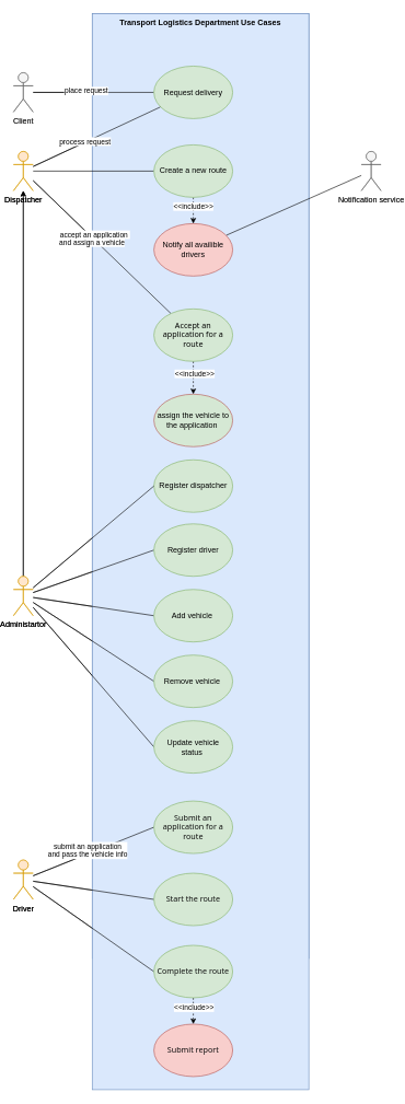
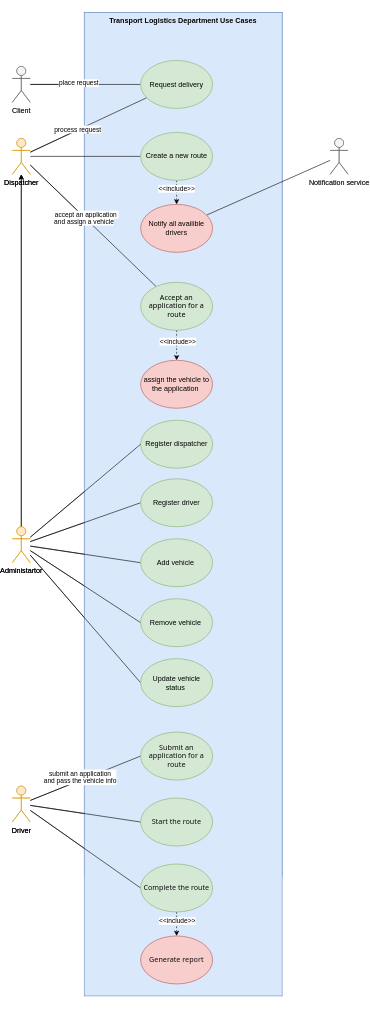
- <mxCell id="83" value="assign the vehicle to the application&amp;nbsp;" style="ellipse;whiteSpace=wrap;html=1;fillColor=#d5e8d4;strokeColor=#b85450;" vertex="1" parent="1"><mxGeometry x="234" y="600" width="120" height="80" as="geometry" /></mxCell>
+ <mxCell id="83" value="assign the vehicle to the application&amp;nbsp;" style="ellipse;whiteSpace=wrap;html=1;fillColor=#f8cecc;strokeColor=#b85450;" vertex="1" parent="1"><mxGeometry x="234" y="600" width="120" height="80" as="geometry" /></mxCell>
- <mxCell id="82" value="&lt;span style=&quot;color: rgb(13, 13, 13); font-family: Söhne, ui-sans-serif, system-ui, -apple-system, &amp;quot;Segoe UI&amp;quot;, Roboto, Ubuntu, Cantarell, &amp;quot;Noto Sans&amp;quot;, sans-serif, &amp;quot;Helvetica Neue&amp;quot;, Arial, &amp;quot;Apple Color Emoji&amp;quot;, &amp;quot;Segoe UI Emoji&amp;quot;, &amp;quot;Segoe UI Symbol&amp;quot;, &amp;quot;Noto Color Emoji&amp;quot;; text-align: start; white-space-collapse: preserve;&quot;&gt;Submit report&lt;/span&gt;" style="ellipse;whiteSpace=wrap;html=1;fillColor=#f8cecc;strokeColor=#b85450;labelBackgroundColor=none;" vertex="1" parent="1"><mxGeometry x="234" y="1560" width="120" height="80" as="geometry" /></mxCell>
+ <mxCell id="82" value="&lt;span style=&quot;color: rgb(13, 13, 13); font-family: Söhne, ui-sans-serif, system-ui, -apple-system, &amp;quot;Segoe UI&amp;quot;, Roboto, Ubuntu, Cantarell, &amp;quot;Noto Sans&amp;quot;, sans-serif, &amp;quot;Helvetica Neue&amp;quot;, Arial, &amp;quot;Apple Color Emoji&amp;quot;, &amp;quot;Segoe UI Emoji&amp;quot;, &amp;quot;Segoe UI Symbol&amp;quot;, &amp;quot;Noto Color Emoji&amp;quot;; text-align: start; white-space-collapse: preserve;&quot;&gt;Generate report&lt;/span&gt;" style="ellipse;whiteSpace=wrap;html=1;fillColor=#f8cecc;strokeColor=#b85450;labelBackgroundColor=none;" vertex="1" parent="1"><mxGeometry x="234" y="1560" width="120" height="80" as="geometry" /></mxCell>
